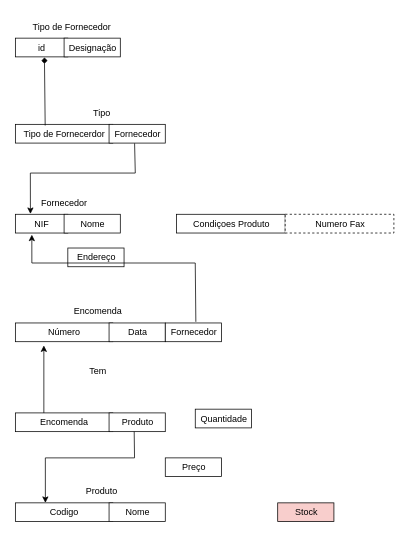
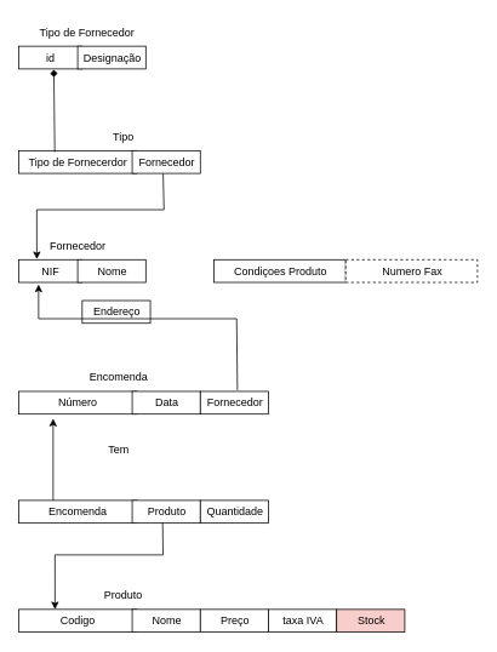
- <mxCell id="32" value="Quantidade" style="strokeWidth=1;fontStyle=0;html=1;" vertex="1" parent="1"><mxGeometry x="260" y="545" width="75" height="25" as="geometry" /></mxCell>
+ <mxCell id="32" value="Quantidade" style="strokeWidth=1;fontStyle=0;html=1;" vertex="1" parent="1"><mxGeometry x="220" y="550" width="75" height="25" as="geometry" /></mxCell>
- <mxCell id="21" value="Preço" style="strokeWidth=1;fontStyle=0;html=1;" vertex="1" parent="1"><mxGeometry x="220" y="610" width="75" height="25" as="geometry" /></mxCell>
+ <mxCell id="21" value="Preço" style="strokeWidth=1;fontStyle=0;html=1;" vertex="1" parent="1"><mxGeometry x="220" y="670" width="75" height="25" as="geometry" /></mxCell>
+ <mxCell id="22" value="taxa IVA" style="strokeWidth=1;fontStyle=0;html=1;" vertex="1" parent="1"><mxGeometry x="295" y="670" width="75" height="25" as="geometry" /></mxCell>
